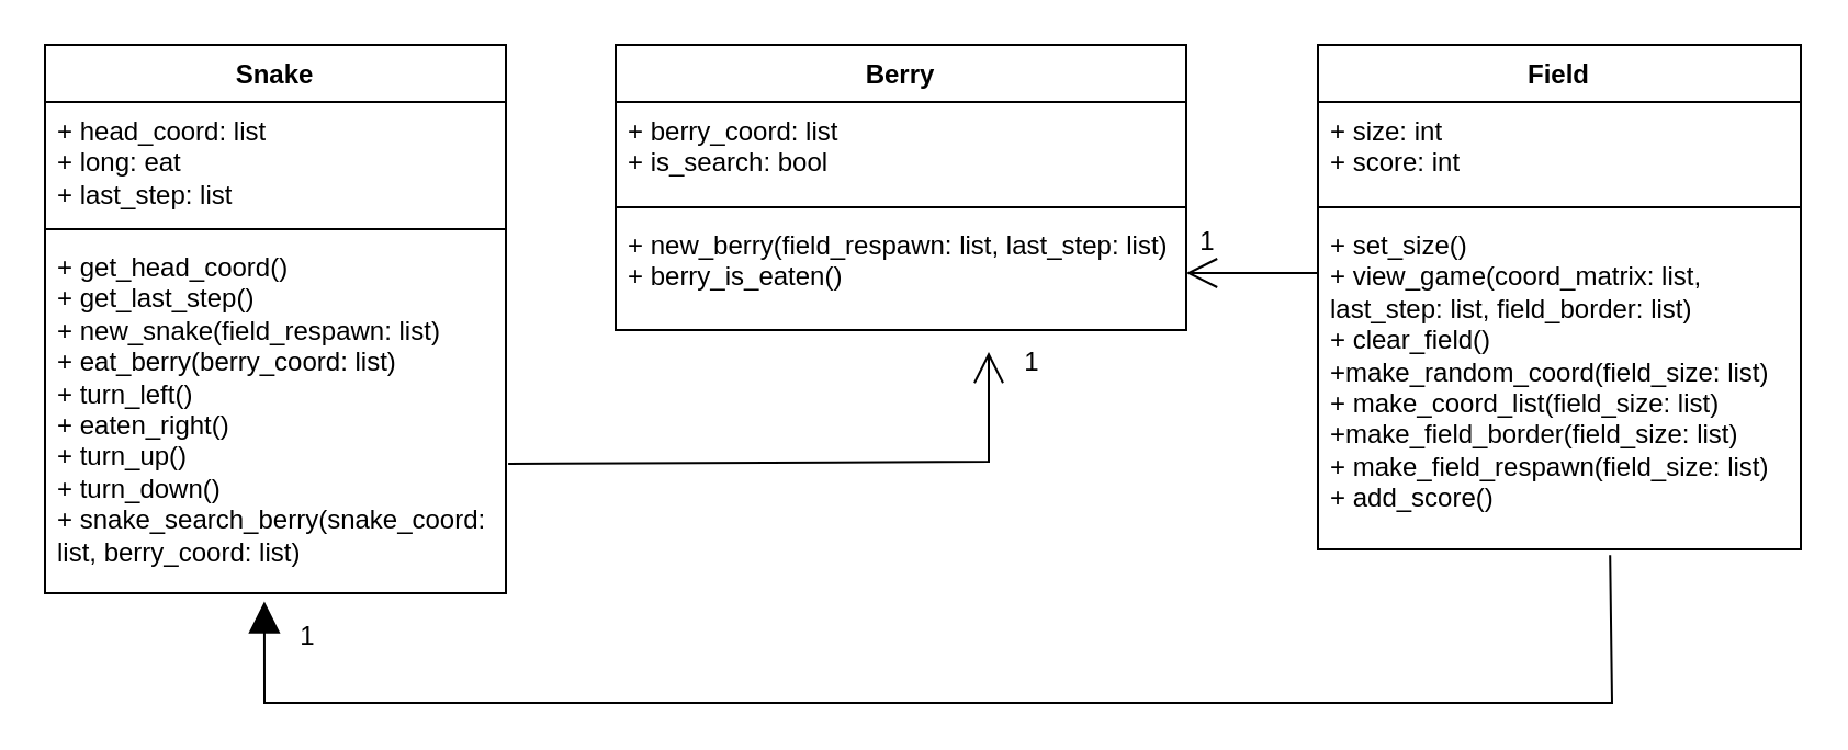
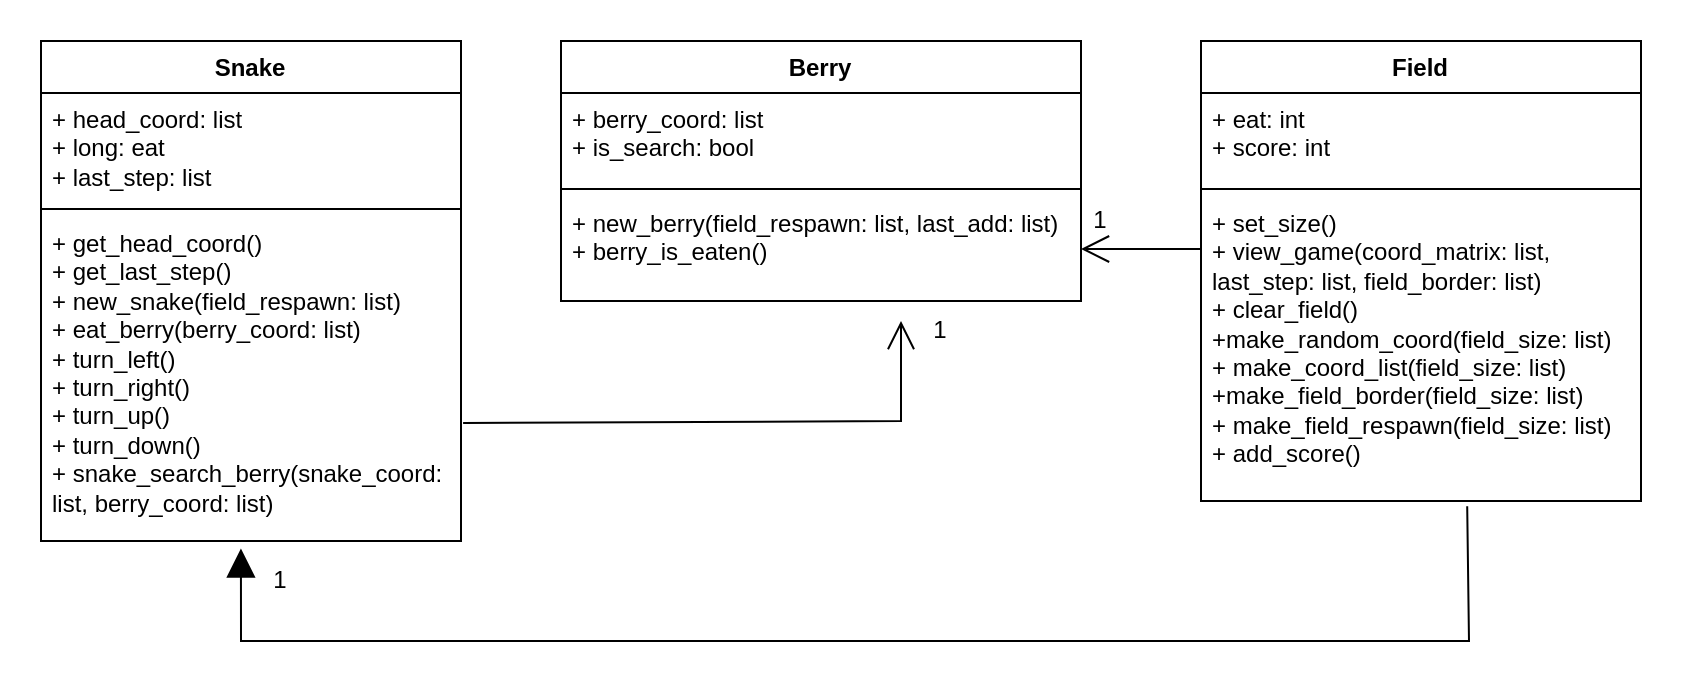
- <mxCell id="11" value="+ size: int&lt;br&gt;+ score: int" style="text;strokeColor=none;fillColor=none;align=left;verticalAlign=top;spacingLeft=4;spacingRight=4;overflow=hidden;rotatable=0;points=[[0,0.5],[1,0.5]];portConstraint=eastwest;whiteSpace=wrap;html=1;" parent="10" vertex="1"><mxGeometry y="26" width="220" height="44" as="geometry" /></mxCell>
+ <mxCell id="11" value="+ eat: int&lt;br&gt;+ score: int" style="text;strokeColor=none;fillColor=none;align=left;verticalAlign=top;spacingLeft=4;spacingRight=4;overflow=hidden;rotatable=0;points=[[0,0.5],[1,0.5]];portConstraint=eastwest;whiteSpace=wrap;html=1;" parent="10" vertex="1"><mxGeometry y="26" width="220" height="44" as="geometry" /></mxCell>
- <mxCell id="9" value="+ new_berry(field_respawn: list,&amp;nbsp;last_step: list&lt;span style=&quot;background-color: initial;&quot;&gt;)&lt;/span&gt;&lt;br&gt;+&amp;nbsp;berry_is_eaten()" style="text;strokeColor=none;fillColor=none;align=left;verticalAlign=top;spacingLeft=4;spacingRight=4;overflow=hidden;rotatable=0;points=[[0,0.5],[1,0.5]];portConstraint=eastwest;whiteSpace=wrap;html=1;" parent="6" vertex="1"><mxGeometry y="78" width="260" height="52" as="geometry" /></mxCell>
+ <mxCell id="9" value="+ new_berry(field_respawn: list,&amp;nbsp;last_add: list&lt;span style=&quot;background-color: initial;&quot;&gt;)&lt;/span&gt;&lt;br&gt;+&amp;nbsp;berry_is_eaten()" style="text;strokeColor=none;fillColor=none;align=left;verticalAlign=top;spacingLeft=4;spacingRight=4;overflow=hidden;rotatable=0;points=[[0,0.5],[1,0.5]];portConstraint=eastwest;whiteSpace=wrap;html=1;" parent="6" vertex="1"><mxGeometry y="78" width="260" height="52" as="geometry" /></mxCell>
- <mxCell id="5" value="+&amp;nbsp;get_head_coord()&lt;br&gt;+&amp;nbsp;get_last_step()&lt;br&gt;+&amp;nbsp;new_snake(field_respawn: list&lt;span style=&quot;background-color: initial;&quot;&gt;)&lt;/span&gt;&lt;br&gt;+ eat_berry(berry_coord: list&lt;span style=&quot;background-color: initial;&quot;&gt;)&lt;/span&gt;&lt;br&gt;+ turn_left()&lt;br&gt;+ eaten_right()&lt;br&gt;+ turn_up()&lt;br&gt;+ turn_down()&lt;br&gt;+&amp;nbsp;snake_search_berry(snake_coord: list, berry_coord: list)" style="text;strokeColor=none;fillColor=none;align=left;verticalAlign=top;spacingLeft=4;spacingRight=4;overflow=hidden;rotatable=0;points=[[0,0.5],[1,0.5]];portConstraint=eastwest;whiteSpace=wrap;html=1;" parent="2" vertex="1"><mxGeometry y="88" width="210" height="162" as="geometry" /></mxCell>
+ <mxCell id="5" value="+&amp;nbsp;get_head_coord()&lt;br&gt;+&amp;nbsp;get_last_step()&lt;br&gt;+&amp;nbsp;new_snake(field_respawn: list&lt;span style=&quot;background-color: initial;&quot;&gt;)&lt;/span&gt;&lt;br&gt;+ eat_berry(berry_coord: list&lt;span style=&quot;background-color: initial;&quot;&gt;)&lt;/span&gt;&lt;br&gt;+ turn_left()&lt;br&gt;+ turn_right()&lt;br&gt;+ turn_up()&lt;br&gt;+ turn_down()&lt;br&gt;+&amp;nbsp;snake_search_berry(snake_coord: list, berry_coord: list)" style="text;strokeColor=none;fillColor=none;align=left;verticalAlign=top;spacingLeft=4;spacingRight=4;overflow=hidden;rotatable=0;points=[[0,0.5],[1,0.5]];portConstraint=eastwest;whiteSpace=wrap;html=1;" parent="2" vertex="1"><mxGeometry y="88" width="210" height="162" as="geometry" /></mxCell>
